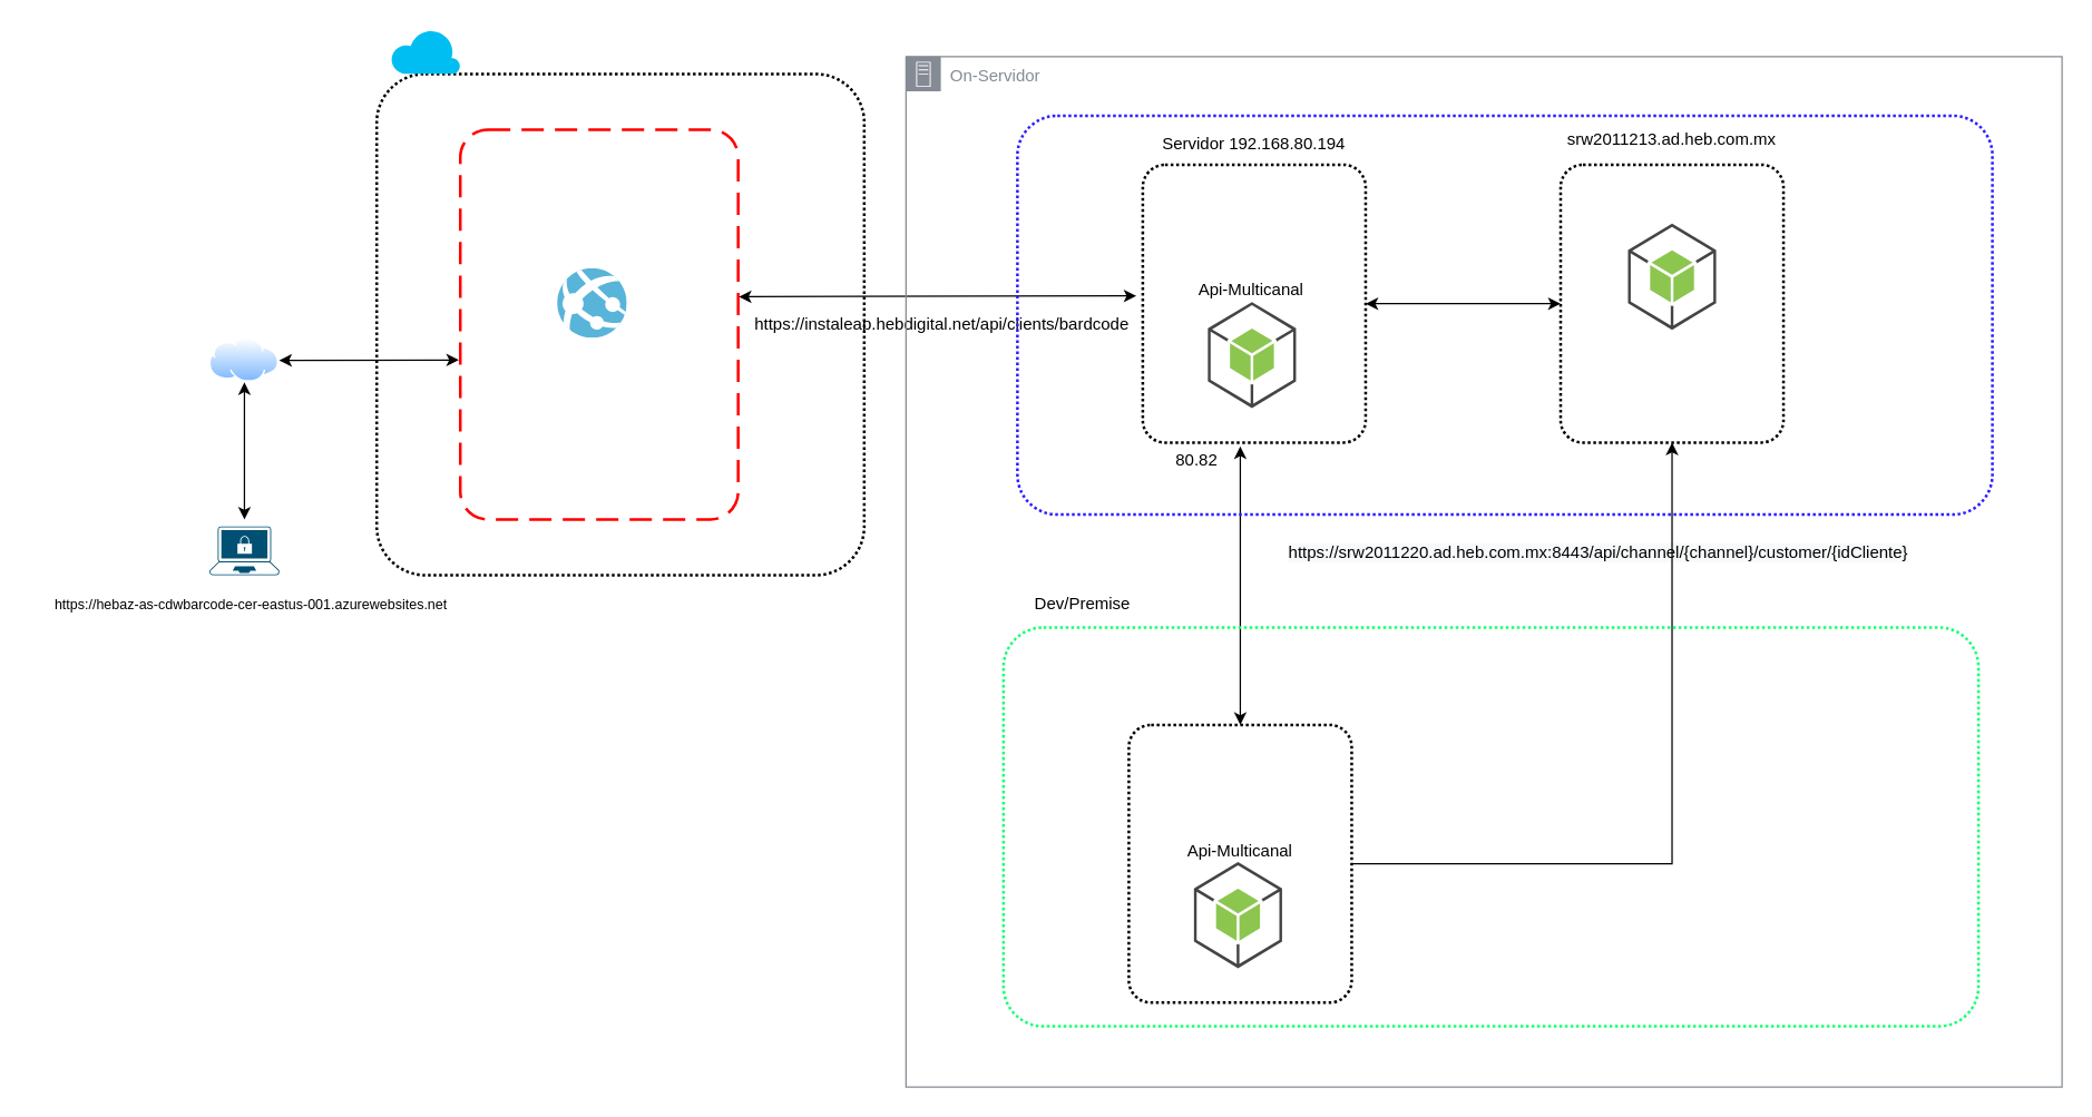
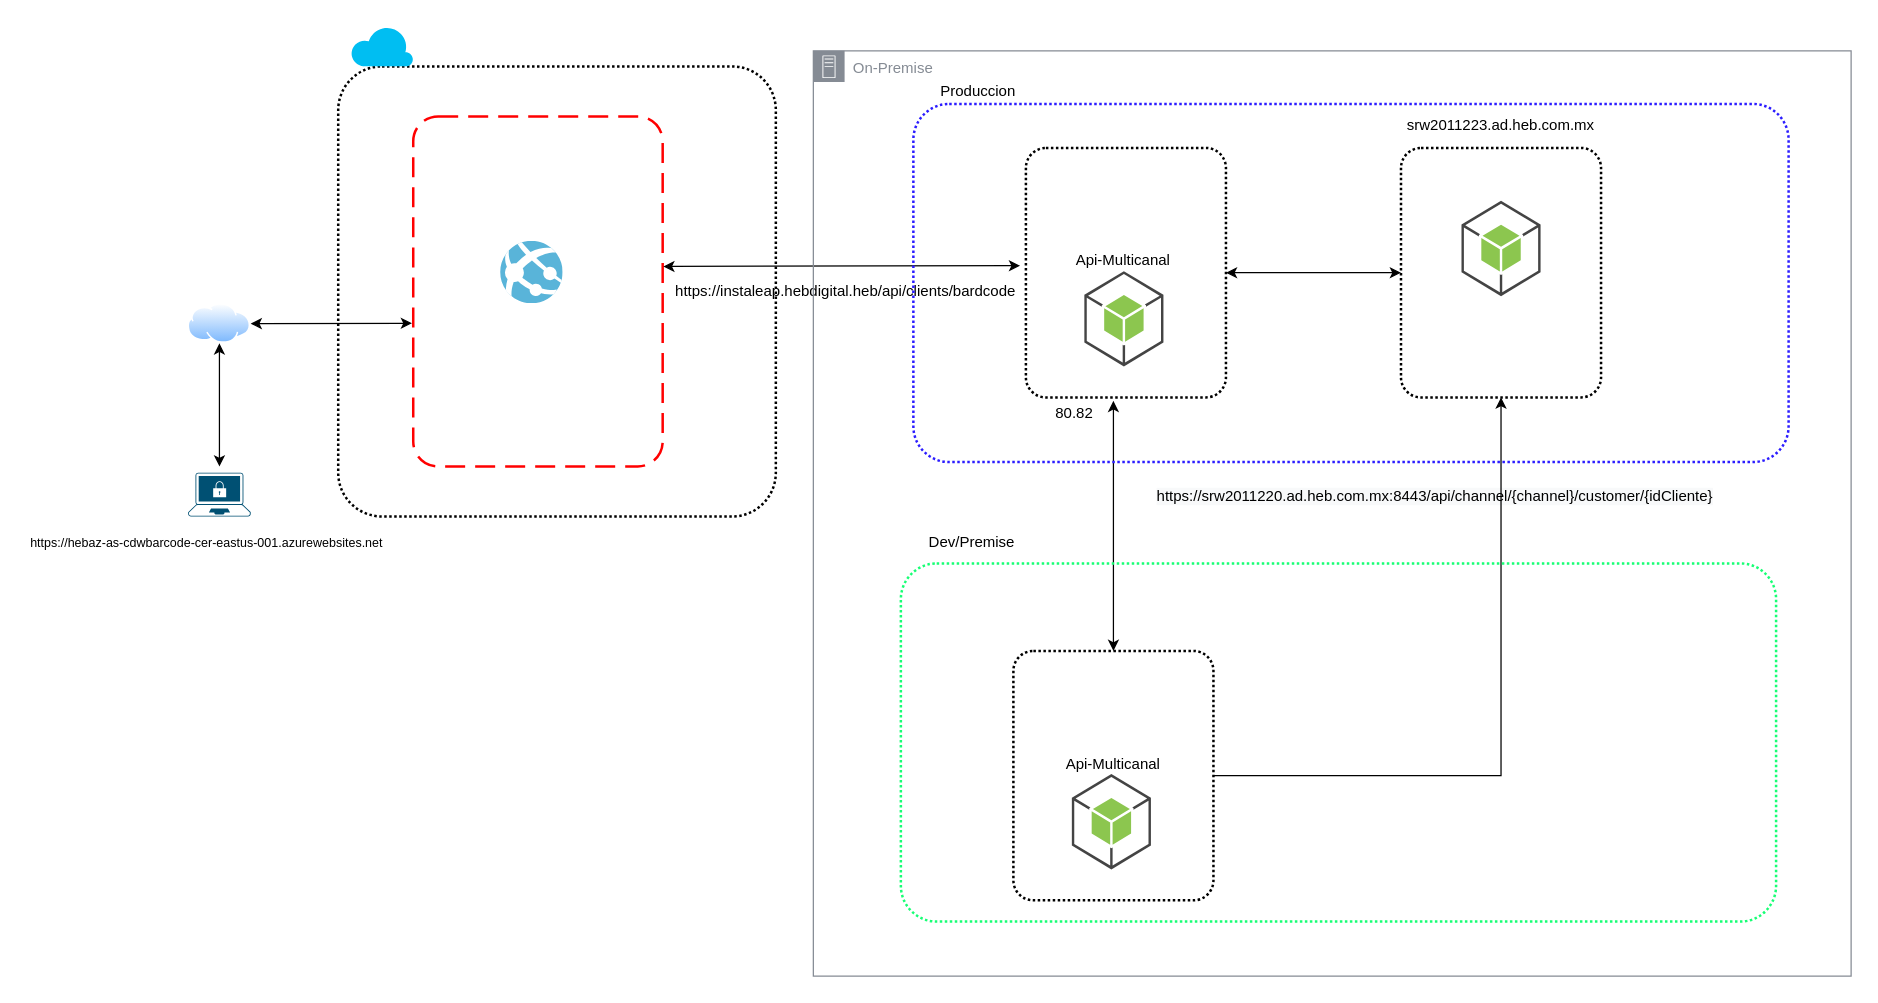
- <mxCell id="30" value="On-Servidor" style="sketch=0;outlineConnect=0;gradientColor=none;html=1;whiteSpace=wrap;fontSize=12;fontStyle=0;shape=mxgraph.aws4.group;grIcon=mxgraph.aws4.group_on_premise;strokeColor=#858B94;fillColor=none;verticalAlign=top;align=left;spacingLeft=30;fontColor=#858B94;dashed=0;" vertex="1" parent="1"><mxGeometry x="650" y="40" width="830" height="740" as="geometry" /></mxCell>
+ <mxCell id="30" value="On-Premise" style="sketch=0;outlineConnect=0;gradientColor=none;html=1;whiteSpace=wrap;fontSize=12;fontStyle=0;shape=mxgraph.aws4.group;grIcon=mxgraph.aws4.group_on_premise;strokeColor=#858B94;fillColor=none;verticalAlign=top;align=left;spacingLeft=30;fontColor=#858B94;dashed=0;" vertex="1" parent="1"><mxGeometry x="650" y="40" width="830" height="740" as="geometry" /></mxCell>
+ <mxCell id="33" value="Produccion" style="text;html=1;strokeColor=none;fillColor=none;align=center;verticalAlign=middle;whiteSpace=wrap;rounded=0;" vertex="1" parent="1"><mxGeometry x="741.5" y="62.5" width="80" height="20" as="geometry" /></mxCell>
- <mxCell id="31" value="srw2011213.ad.heb.com.mx" style="text;html=1;strokeColor=none;fillColor=none;align=center;verticalAlign=middle;whiteSpace=wrap;rounded=0;" vertex="1" parent="1"><mxGeometry x="1120" y="90" width="160" height="20" as="geometry" /></mxCell>
+ <mxCell id="31" value="srw2011223.ad.heb.com.mx" style="text;html=1;strokeColor=none;fillColor=none;align=center;verticalAlign=middle;whiteSpace=wrap;rounded=0;" vertex="1" parent="1"><mxGeometry x="1120" y="90" width="160" height="20" as="geometry" /></mxCell>
- <mxCell id="34" value="Servidor 192.168.80.194" style="text;html=1;strokeColor=none;fillColor=none;align=center;verticalAlign=middle;whiteSpace=wrap;rounded=0;" vertex="1" parent="1"><mxGeometry x="830" y="92.5" width="140" height="20" as="geometry" /></mxCell>
- <mxCell id="20" value="https://instaleap.hebdigital.net/api/clients/bardcode" style="text;html=1;strokeColor=none;fillColor=none;align=center;verticalAlign=middle;whiteSpace=wrap;rounded=0;" vertex="1" parent="1"><mxGeometry x="529.5" y="222.5" width="292" height="20" as="geometry" /></mxCell>
+ <mxCell id="20" value="https://instaleap.hebdigital.heb/api/clients/bardcode" style="text;html=1;strokeColor=none;fillColor=none;align=center;verticalAlign=middle;whiteSpace=wrap;rounded=0;" vertex="1" parent="1"><mxGeometry x="529.5" y="222.5" width="292" height="20" as="geometry" /></mxCell>
- <mxCell id="8" value="&lt;span style=&quot;color: rgb(0 , 0 , 0) ; font-style: normal ; font-weight: 400 ; letter-spacing: normal ; text-indent: 0px ; text-transform: none ; word-spacing: 0px ; background-color: rgb(255 , 255 , 255) ; display: inline ; float: none&quot;&gt;&lt;font style=&quot;font-size: 10px&quot;&gt;https://hebaz-as-cdwbarcode-cer-eastus-001.azurewebsites.net&lt;/font&gt;&lt;/span&gt;" style="text;html=1;strokeColor=none;fillColor=none;align=center;verticalAlign=middle;whiteSpace=wrap;rounded=0;" vertex="1" parent="1"><mxGeometry x="35" y="422.5" width="290" height="20" as="geometry" /></mxCell>
+ <mxCell id="8" value="&lt;span style=&quot;color: rgb(0 , 0 , 0) ; font-style: normal ; font-weight: 400 ; letter-spacing: normal ; text-indent: 0px ; text-transform: none ; word-spacing: 0px ; background-color: rgb(255 , 255 , 255) ; display: inline ; float: none&quot;&gt;&lt;font style=&quot;font-size: 10px&quot;&gt;https://hebaz-as-cdwbarcode-cer-eastus-001.azurewebsites.net&lt;/font&gt;&lt;/span&gt;" style="text;html=1;strokeColor=none;fillColor=none;align=center;verticalAlign=middle;whiteSpace=wrap;rounded=0;" vertex="1" parent="1"><mxGeometry x="20" y="422.5" width="290" height="20" as="geometry" /></mxCell>
